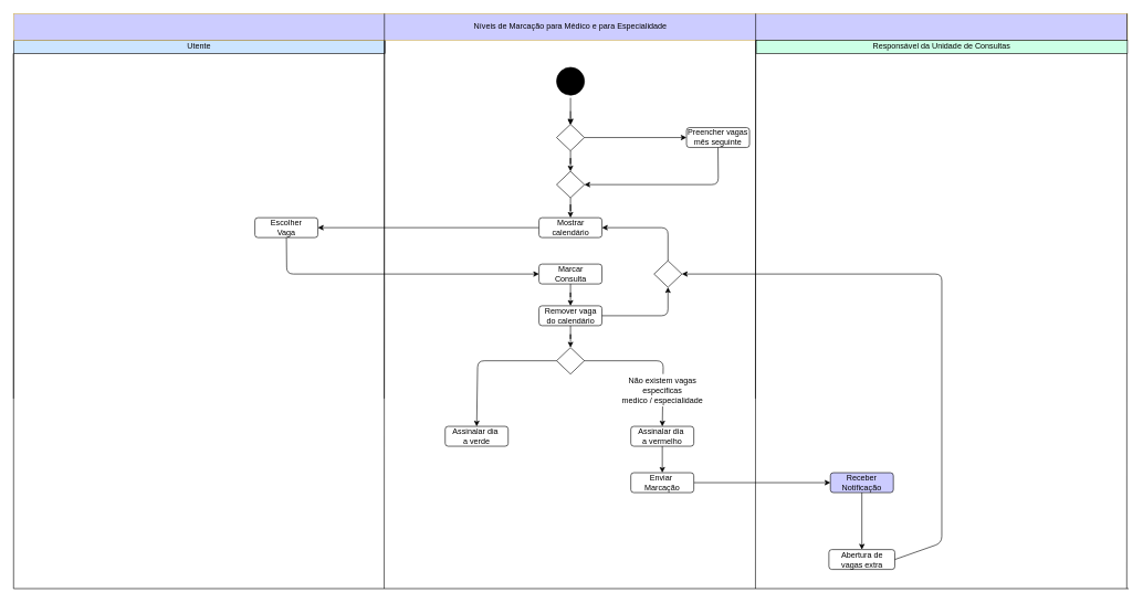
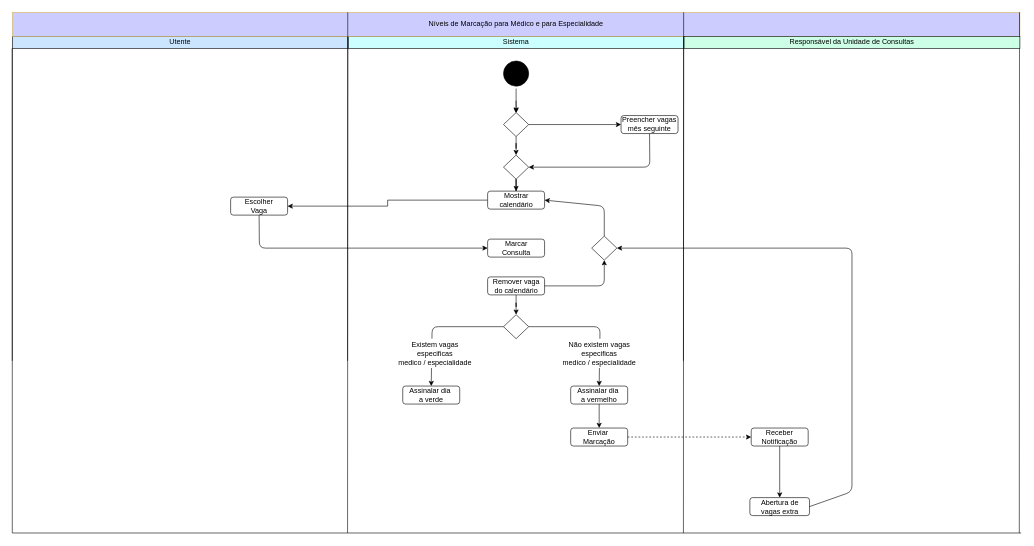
+ <mxCell id="3" value="Sistema" style="rounded=0;whiteSpace=wrap;html=1;fillColor=#CCFFFF;" parent="1" vertex="1"><mxGeometry x="580" y="60" width="560" height="20" as="geometry" /></mxCell>
- <mxCell id="12" value="Mostrar&lt;br&gt;calendário" style="rounded=1;whiteSpace=wrap;html=1;strokeColor=#000000;fillColor=#FFFFFF;" parent="1" vertex="1"><mxGeometry x="812.5" y="328" width="95" height="30" as="geometry" /></mxCell>
+ <mxCell id="12" value="Mostrar&lt;br&gt;calendário" style="rounded=1;whiteSpace=wrap;html=1;strokeColor=#000000;fillColor=#FFFFFF;" parent="1" vertex="1"><mxGeometry x="812.5" y="318" width="95" height="30" as="geometry" /></mxCell>
- <mxCell id="17" style="edgeStyle=orthogonalEdgeStyle;rounded=0;orthogonalLoop=1;jettySize=auto;html=1;strokeColor=#000000;" parent="1" source="18" target="21" edge="1"><mxGeometry relative="1" as="geometry" /></mxCell>
+ <mxCell id="35" value="Existem vagas especificas&lt;br&gt;medico / especialidade" style="text;html=1;strokeColor=none;align=center;verticalAlign=middle;whiteSpace=wrap;rounded=0;fillColor=#ffffff;" parent="1" vertex="1"><mxGeometry x="657" y="564" width="136" height="49" as="geometry" /></mxCell>
- <mxCell id="40" style="edgeStyle=orthogonalEdgeStyle;rounded=0;orthogonalLoop=1;jettySize=auto;html=1;entryX=0;entryY=0.5;entryDx=0;entryDy=0;strokeColor=#000000;" parent="1" source="41" target="43" edge="1"><mxGeometry relative="1" as="geometry" /></mxCell>
+ <mxCell id="40" style="edgeStyle=orthogonalEdgeStyle;rounded=0;orthogonalLoop=1;jettySize=auto;html=1;entryX=0;entryY=0.5;entryDx=0;entryDy=0;strokeColor=#000000;dashed=1;" parent="1" source="41" target="43" edge="1"><mxGeometry relative="1" as="geometry" /></mxCell>
- <mxCell id="43" value="Receber&lt;br&gt;Notificação" style="rounded=1;whiteSpace=wrap;html=1;strokeColor=#000000;fillColor=#ccccff;" parent="1" vertex="1"><mxGeometry x="1252" y="713" width="95" height="30" as="geometry" /></mxCell>
+ <mxCell id="43" value="Receber&lt;br&gt;Notificação" style="rounded=1;whiteSpace=wrap;html=1;strokeColor=#000000;fillColor=#FFFFFF;" parent="1" vertex="1"><mxGeometry x="1252" y="713" width="95" height="30" as="geometry" /></mxCell>
